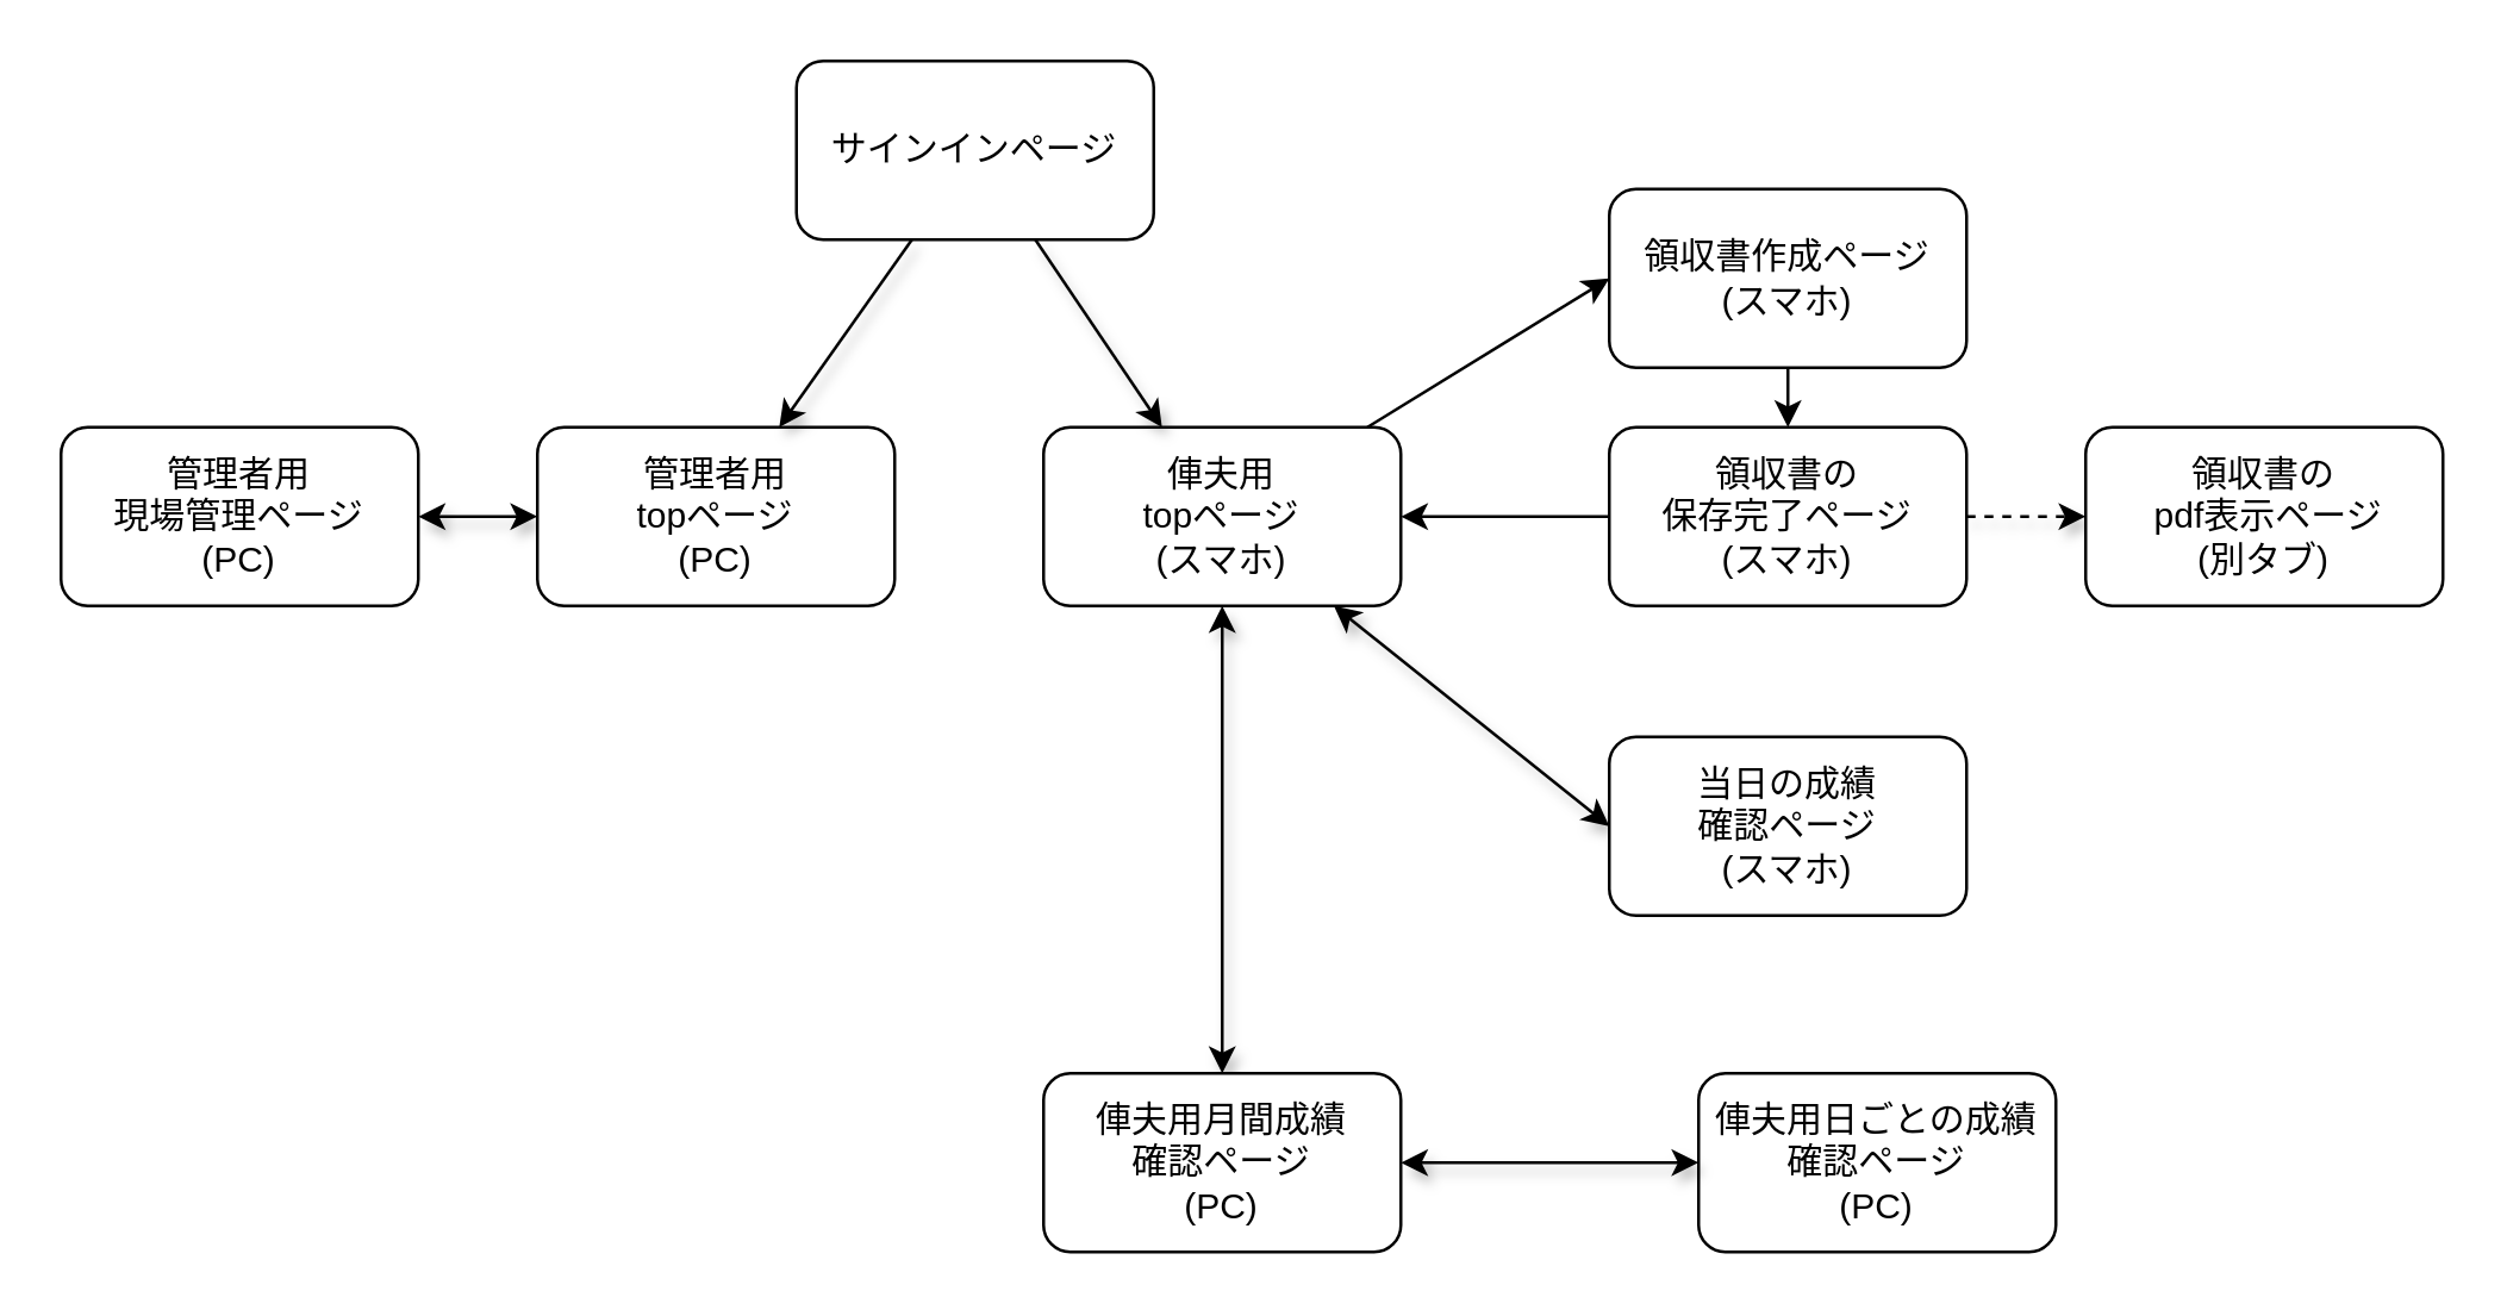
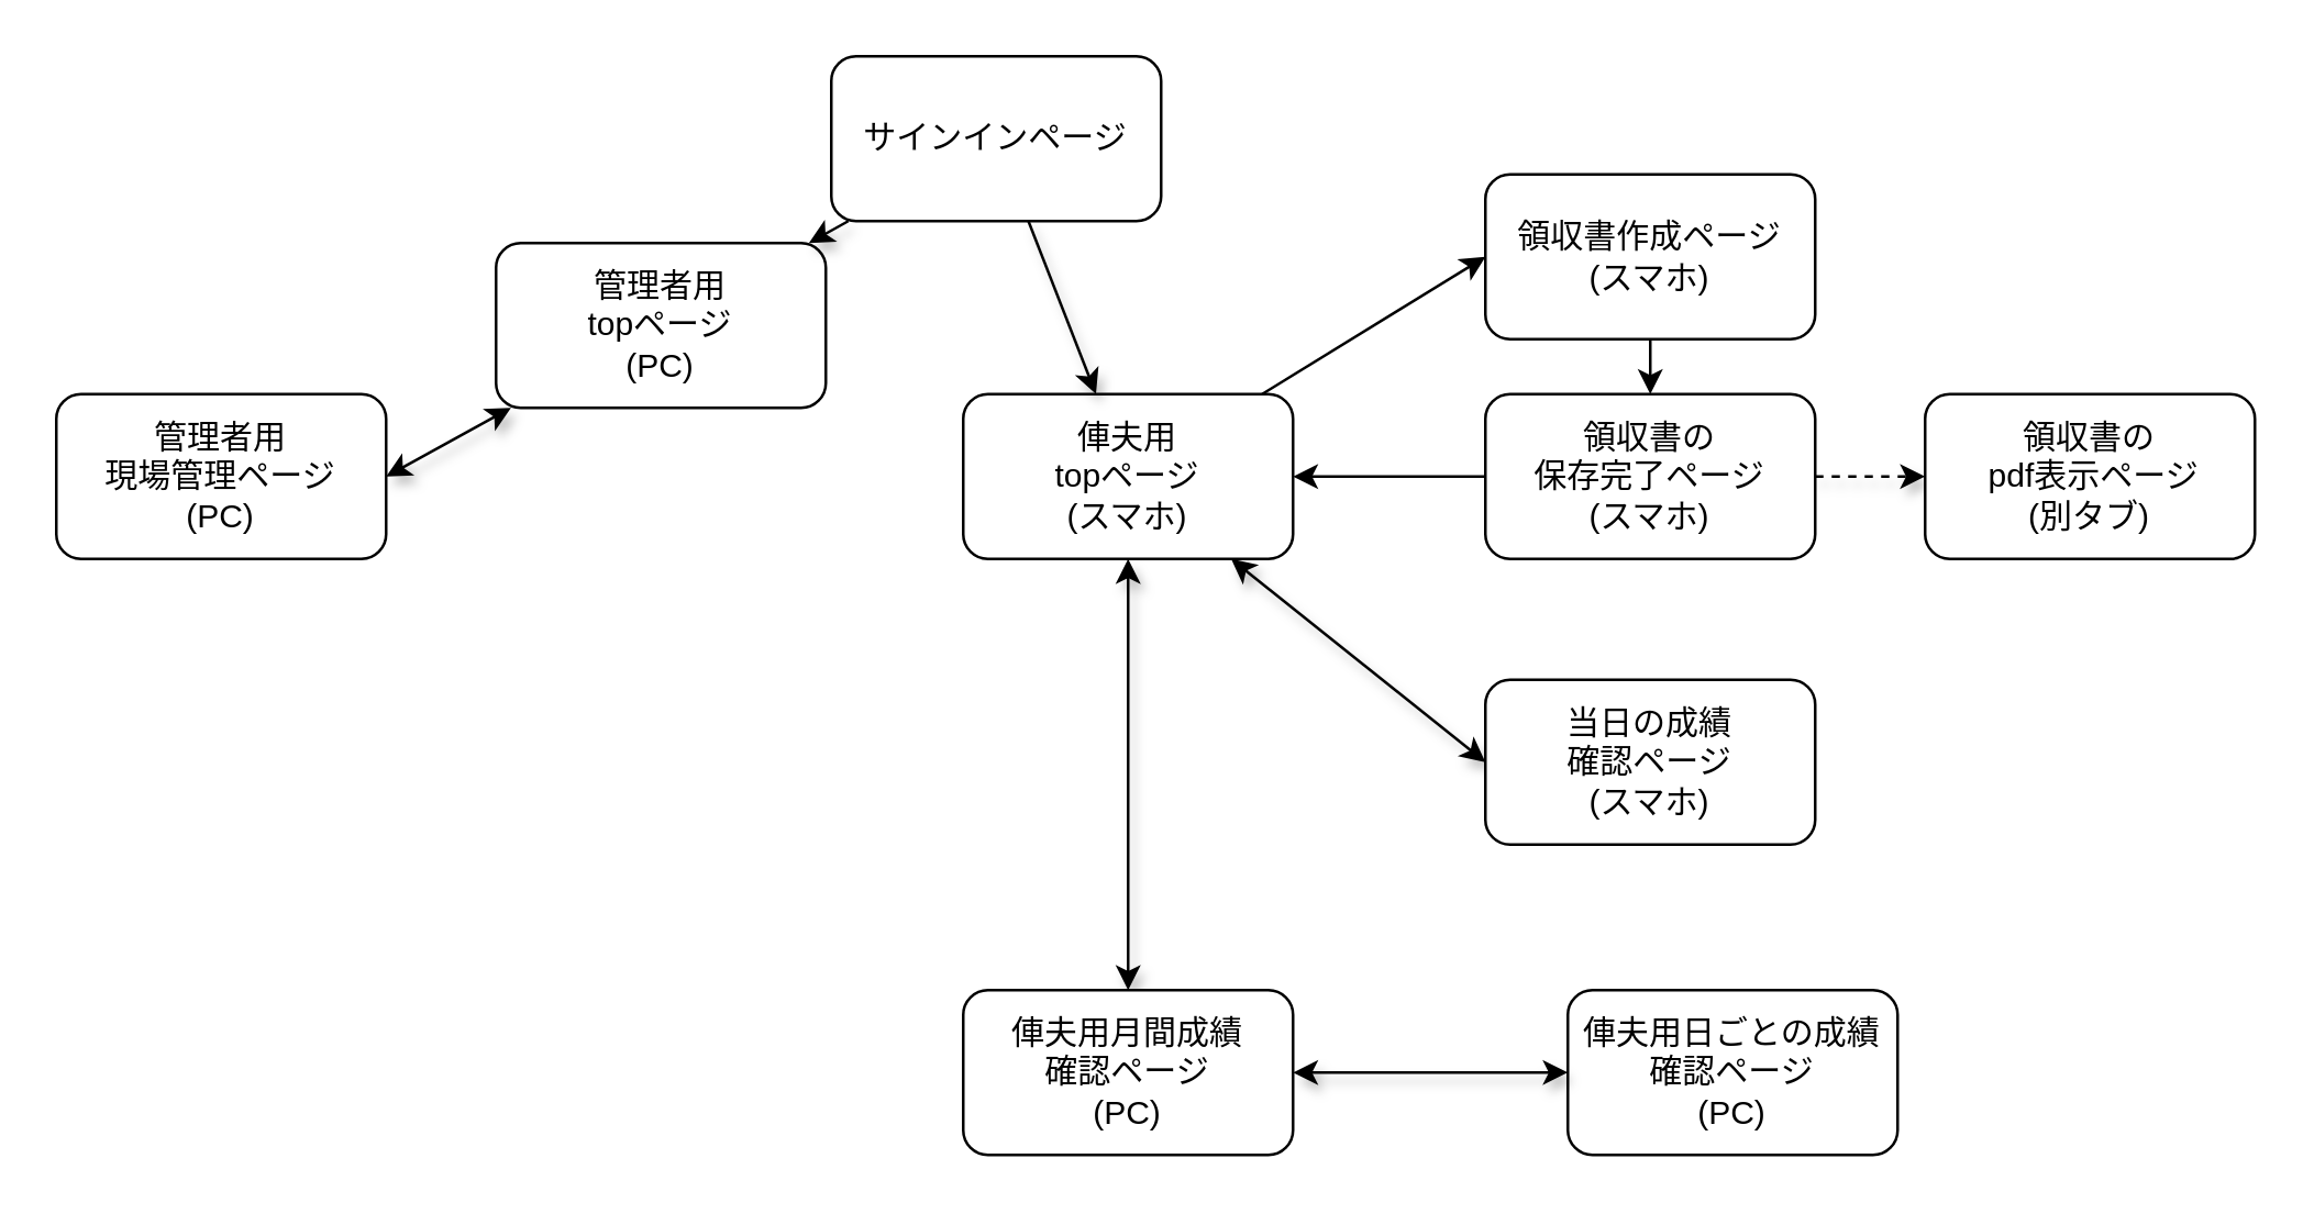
- <mxCell id="17" value="サインインページ" style="rounded=1;whiteSpace=wrap;html=1;" vertex="1" parent="1"><mxGeometry x="267" y="20" width="120" height="60" as="geometry" /></mxCell>
+ <mxCell id="17" value="サインインページ" style="rounded=1;whiteSpace=wrap;html=1;" vertex="1" parent="1"><mxGeometry x="302" y="20" width="120" height="60" as="geometry" /></mxCell>
- <mxCell id="14" value="管理者用&lt;br&gt;topページ&lt;br&gt;(PC)" style="rounded=1;whiteSpace=wrap;html=1;" vertex="1" parent="1"><mxGeometry x="180" y="143" width="120" height="60" as="geometry" /></mxCell>
+ <mxCell id="14" value="管理者用&lt;br&gt;topページ&lt;br&gt;(PC)" style="rounded=1;whiteSpace=wrap;html=1;" vertex="1" parent="1"><mxGeometry x="180" y="88" width="120" height="60" as="geometry" /></mxCell>
